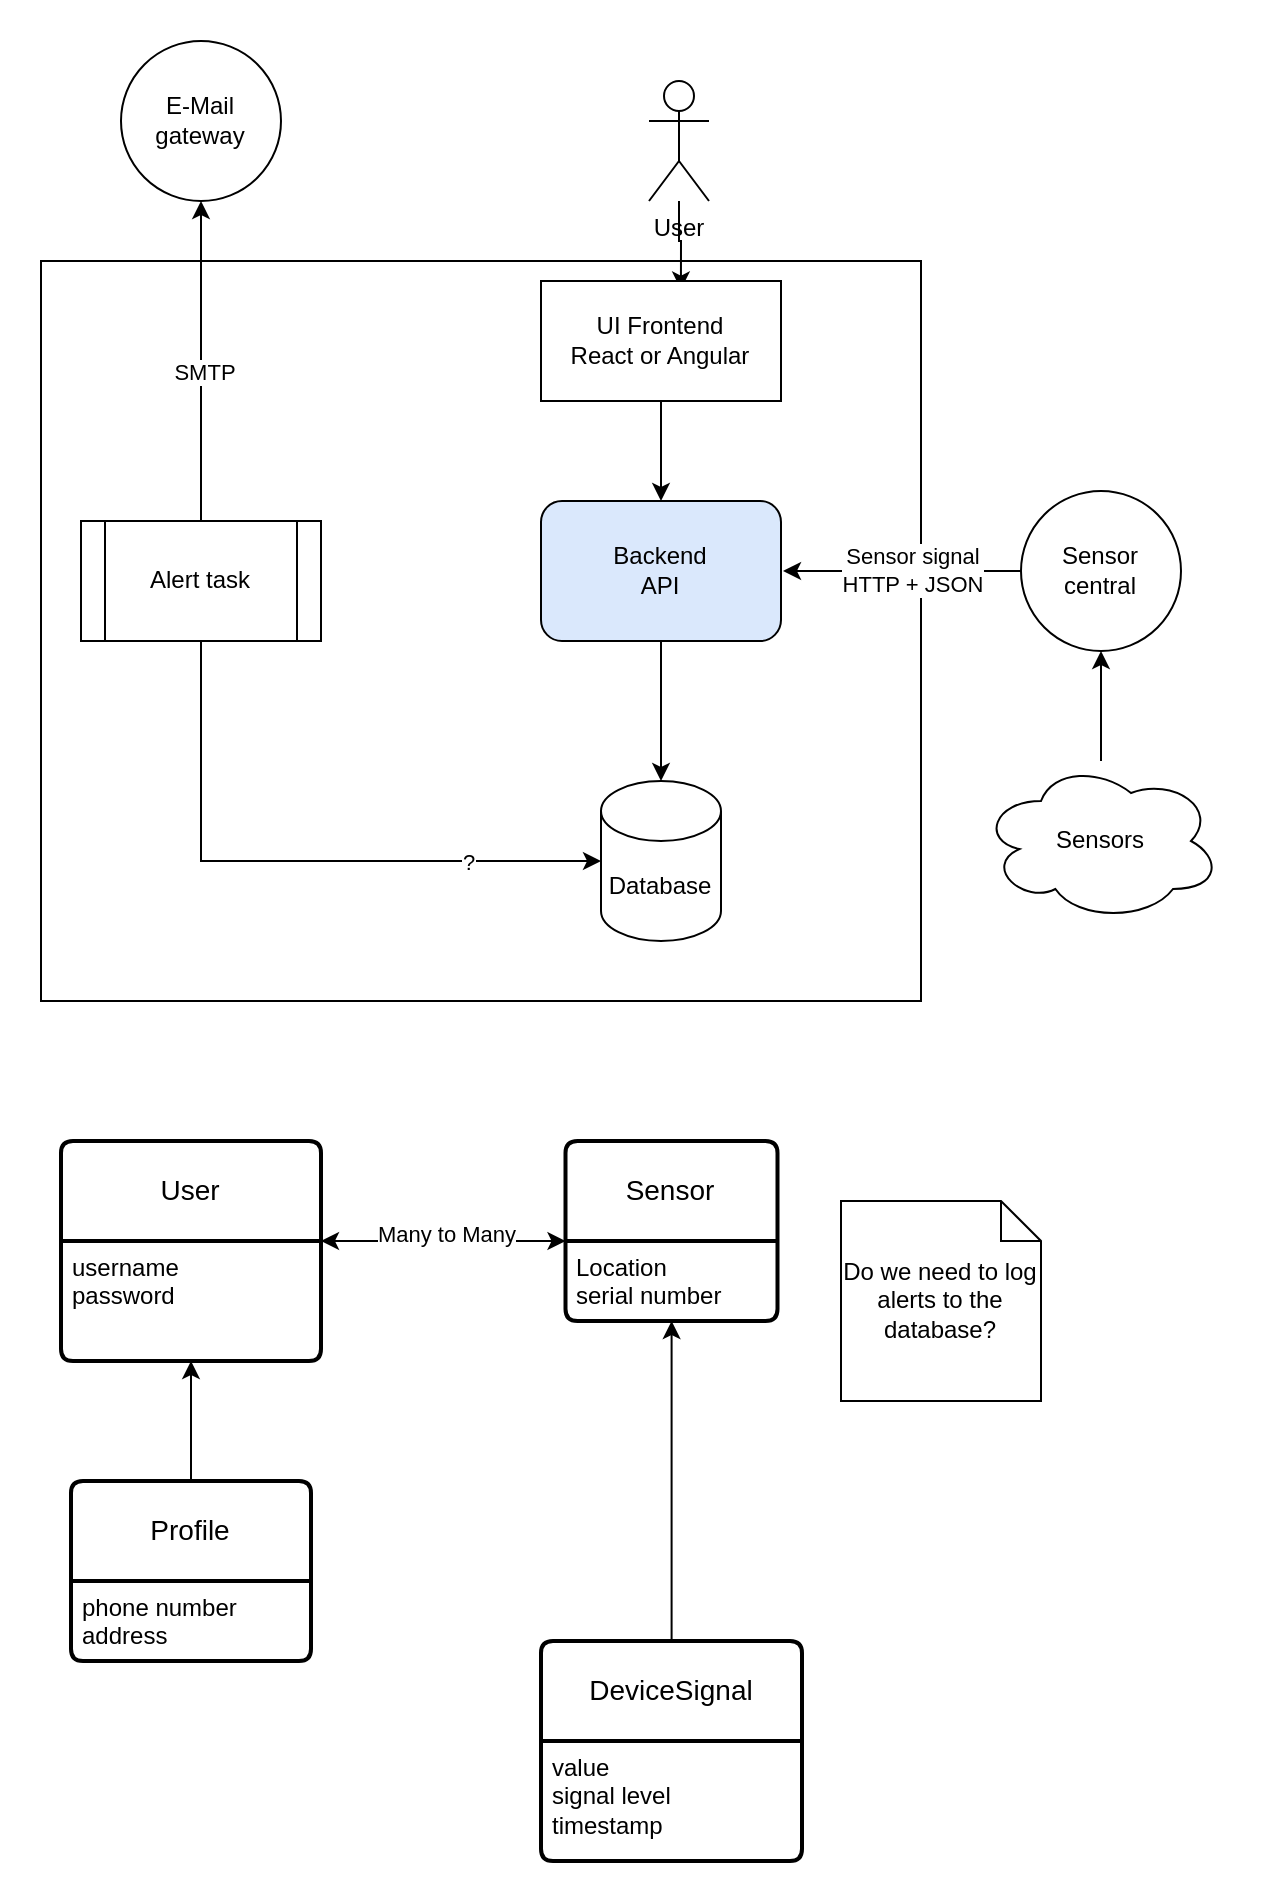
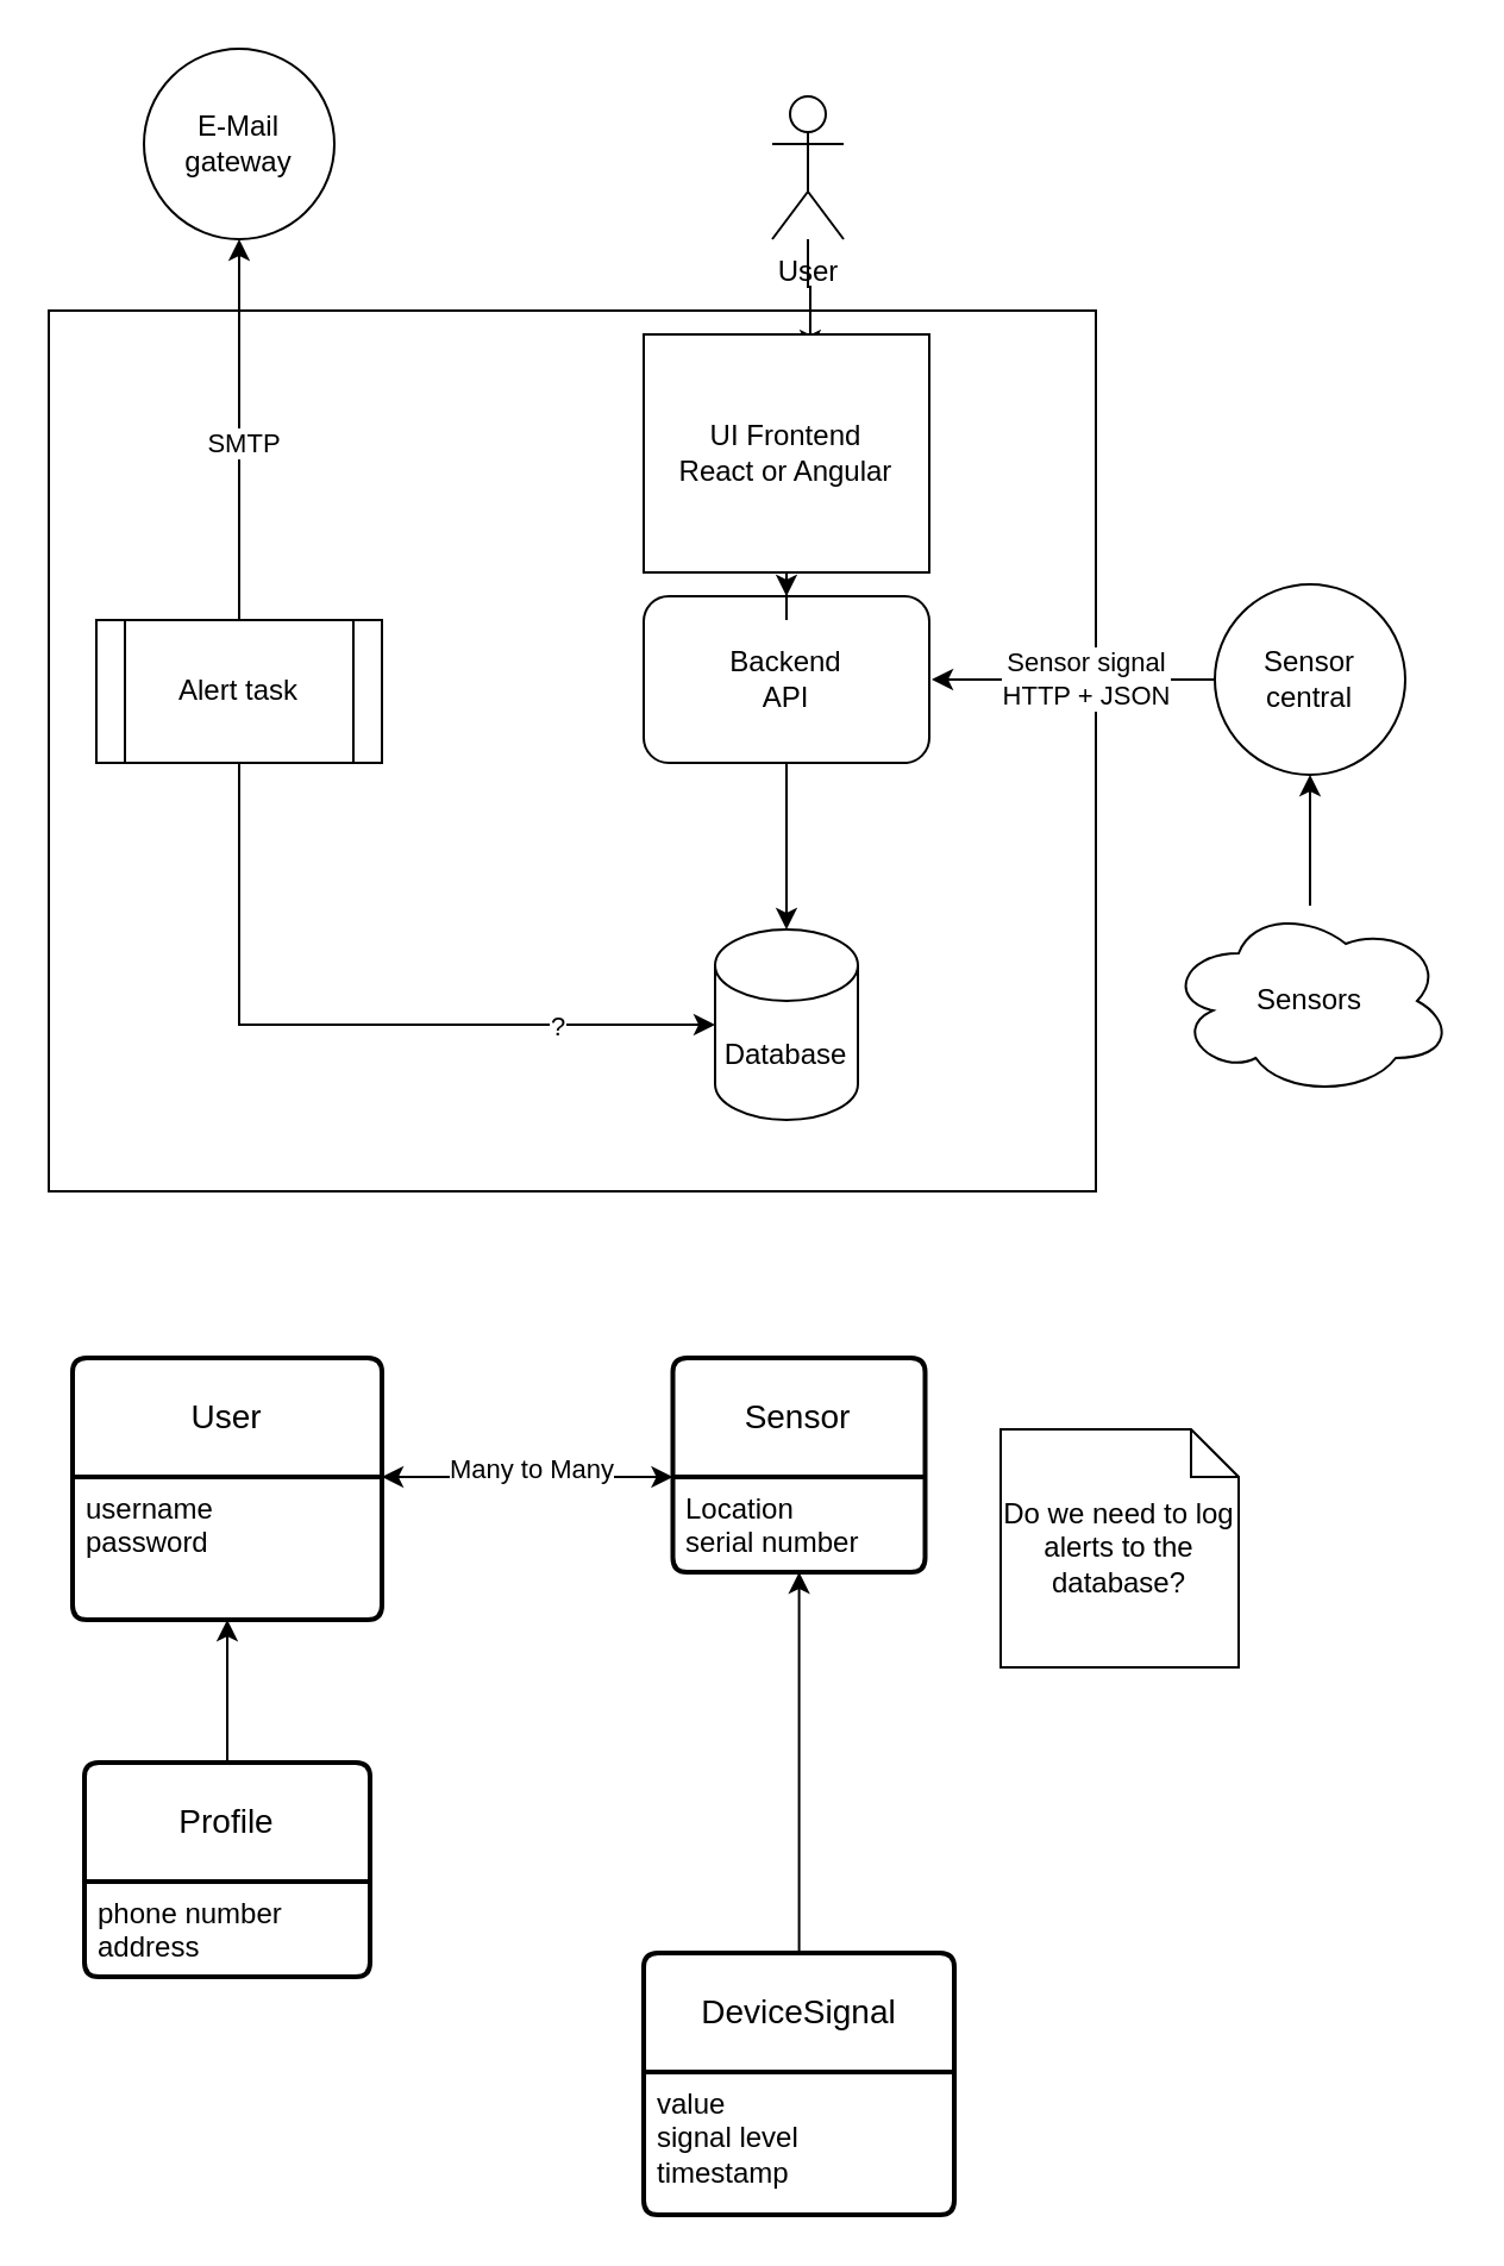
- <mxCell id="12" value="UI Frontend&lt;br&gt;React or Angular" style="rounded=0;whiteSpace=wrap;html=1;" parent="1" vertex="1"><mxGeometry x="270" y="140" width="120" height="60" as="geometry" /></mxCell>
+ <mxCell id="12" value="UI Frontend&lt;br&gt;React or Angular" style="rounded=0;whiteSpace=wrap;html=1;" parent="1" vertex="1"><mxGeometry x="270" y="140" width="120" height="100" as="geometry" /></mxCell>
- <mxCell id="5" value="Backend&lt;br&gt;API" style="rounded=1;whiteSpace=wrap;html=1;fillColor=#dae8fc;" parent="1" vertex="1"><mxGeometry x="270" y="250" width="120" height="70" as="geometry" /></mxCell>
+ <mxCell id="5" value="Backend&lt;br&gt;API" style="rounded=1;whiteSpace=wrap;html=1;" parent="1" vertex="1"><mxGeometry x="270" y="250" width="120" height="70" as="geometry" /></mxCell>
